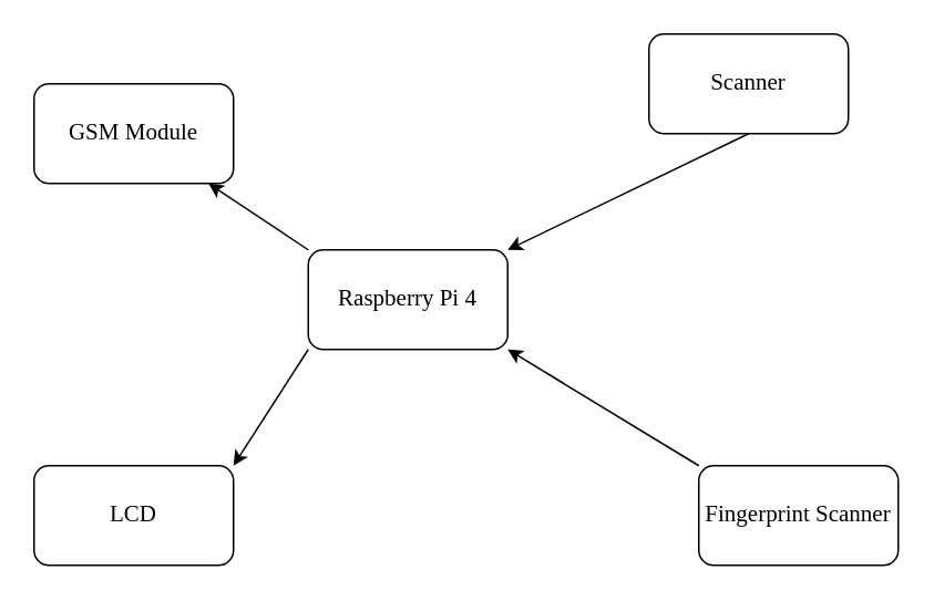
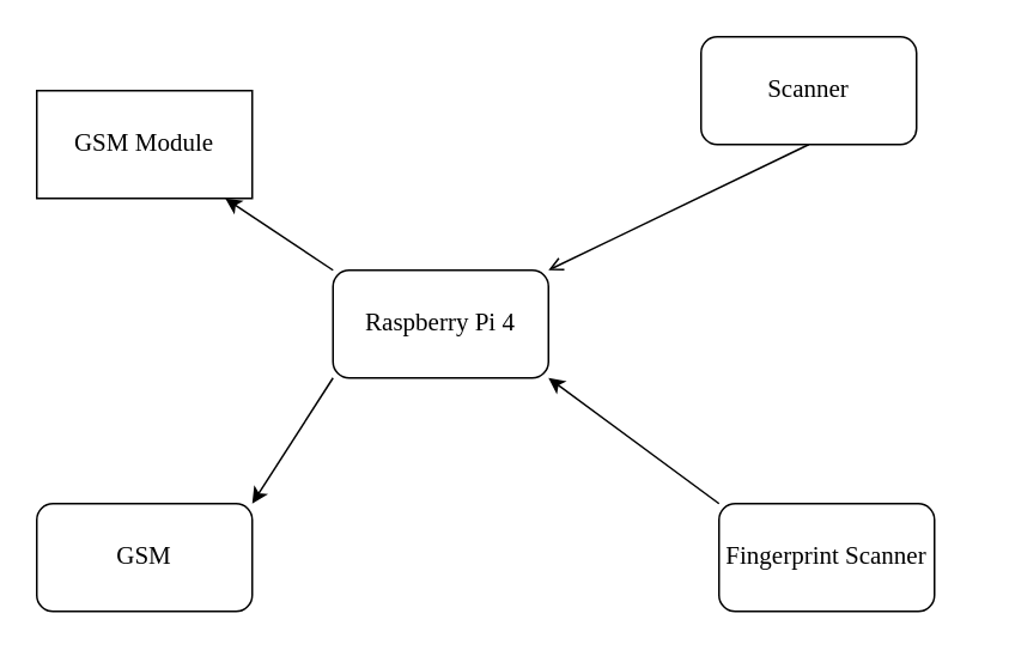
- <mxCell id="7" value="GSM Module" style="rounded=1;whiteSpace=wrap;html=1;fontFamily=Times New Roman;fontSize=14;" parent="1" vertex="1"><mxGeometry x="20" y="50" width="120" height="60" as="geometry" /></mxCell>
+ <mxCell id="7" value="GSM Module" style="whiteSpace=wrap;html=1;fontFamily=Times New Roman;fontSize=14;rounded=0;" parent="1" vertex="1"><mxGeometry x="20" y="50" width="120" height="60" as="geometry" /></mxCell>
- <mxCell id="5" style="edgeStyle=none;rounded=0;orthogonalLoop=1;jettySize=auto;html=1;exitX=0.5;exitY=1;exitDx=0;exitDy=0;entryX=1;entryY=0;entryDx=0;entryDy=0;fontFamily=Times New Roman;fontSize=14;" parent="1" source="6" target="4" edge="1"><mxGeometry relative="1" as="geometry" /></mxCell>
+ <mxCell id="5" style="edgeStyle=none;rounded=0;orthogonalLoop=1;jettySize=auto;html=1;exitX=0.5;exitY=1;exitDx=0;exitDy=0;entryX=1;entryY=0;entryDx=0;entryDy=0;fontFamily=Times New Roman;fontSize=14;endArrow=open;" parent="1" source="6" target="4" edge="1"><mxGeometry relative="1" as="geometry" /></mxCell>
- <mxCell id="8" value="LCD" style="rounded=1;whiteSpace=wrap;html=1;fontFamily=Times New Roman;fontSize=14;" parent="1" vertex="1"><mxGeometry x="20" y="280" width="120" height="60" as="geometry" /></mxCell>
+ <mxCell id="8" value="GSM" style="rounded=1;whiteSpace=wrap;html=1;fontFamily=Times New Roman;fontSize=14;" parent="1" vertex="1"><mxGeometry x="20" y="280" width="120" height="60" as="geometry" /></mxCell>
- <mxCell id="10" value="Fingerprint Scanner" style="rounded=1;whiteSpace=wrap;html=1;fontFamily=Times New Roman;fontSize=14;" parent="1" vertex="1"><mxGeometry x="420" y="280" width="120" height="60" as="geometry" /></mxCell>
+ <mxCell id="10" value="Fingerprint Scanner" style="rounded=1;whiteSpace=wrap;html=1;fontFamily=Times New Roman;fontSize=14;" parent="1" vertex="1"><mxGeometry x="400" y="280" width="120" height="60" as="geometry" /></mxCell>
